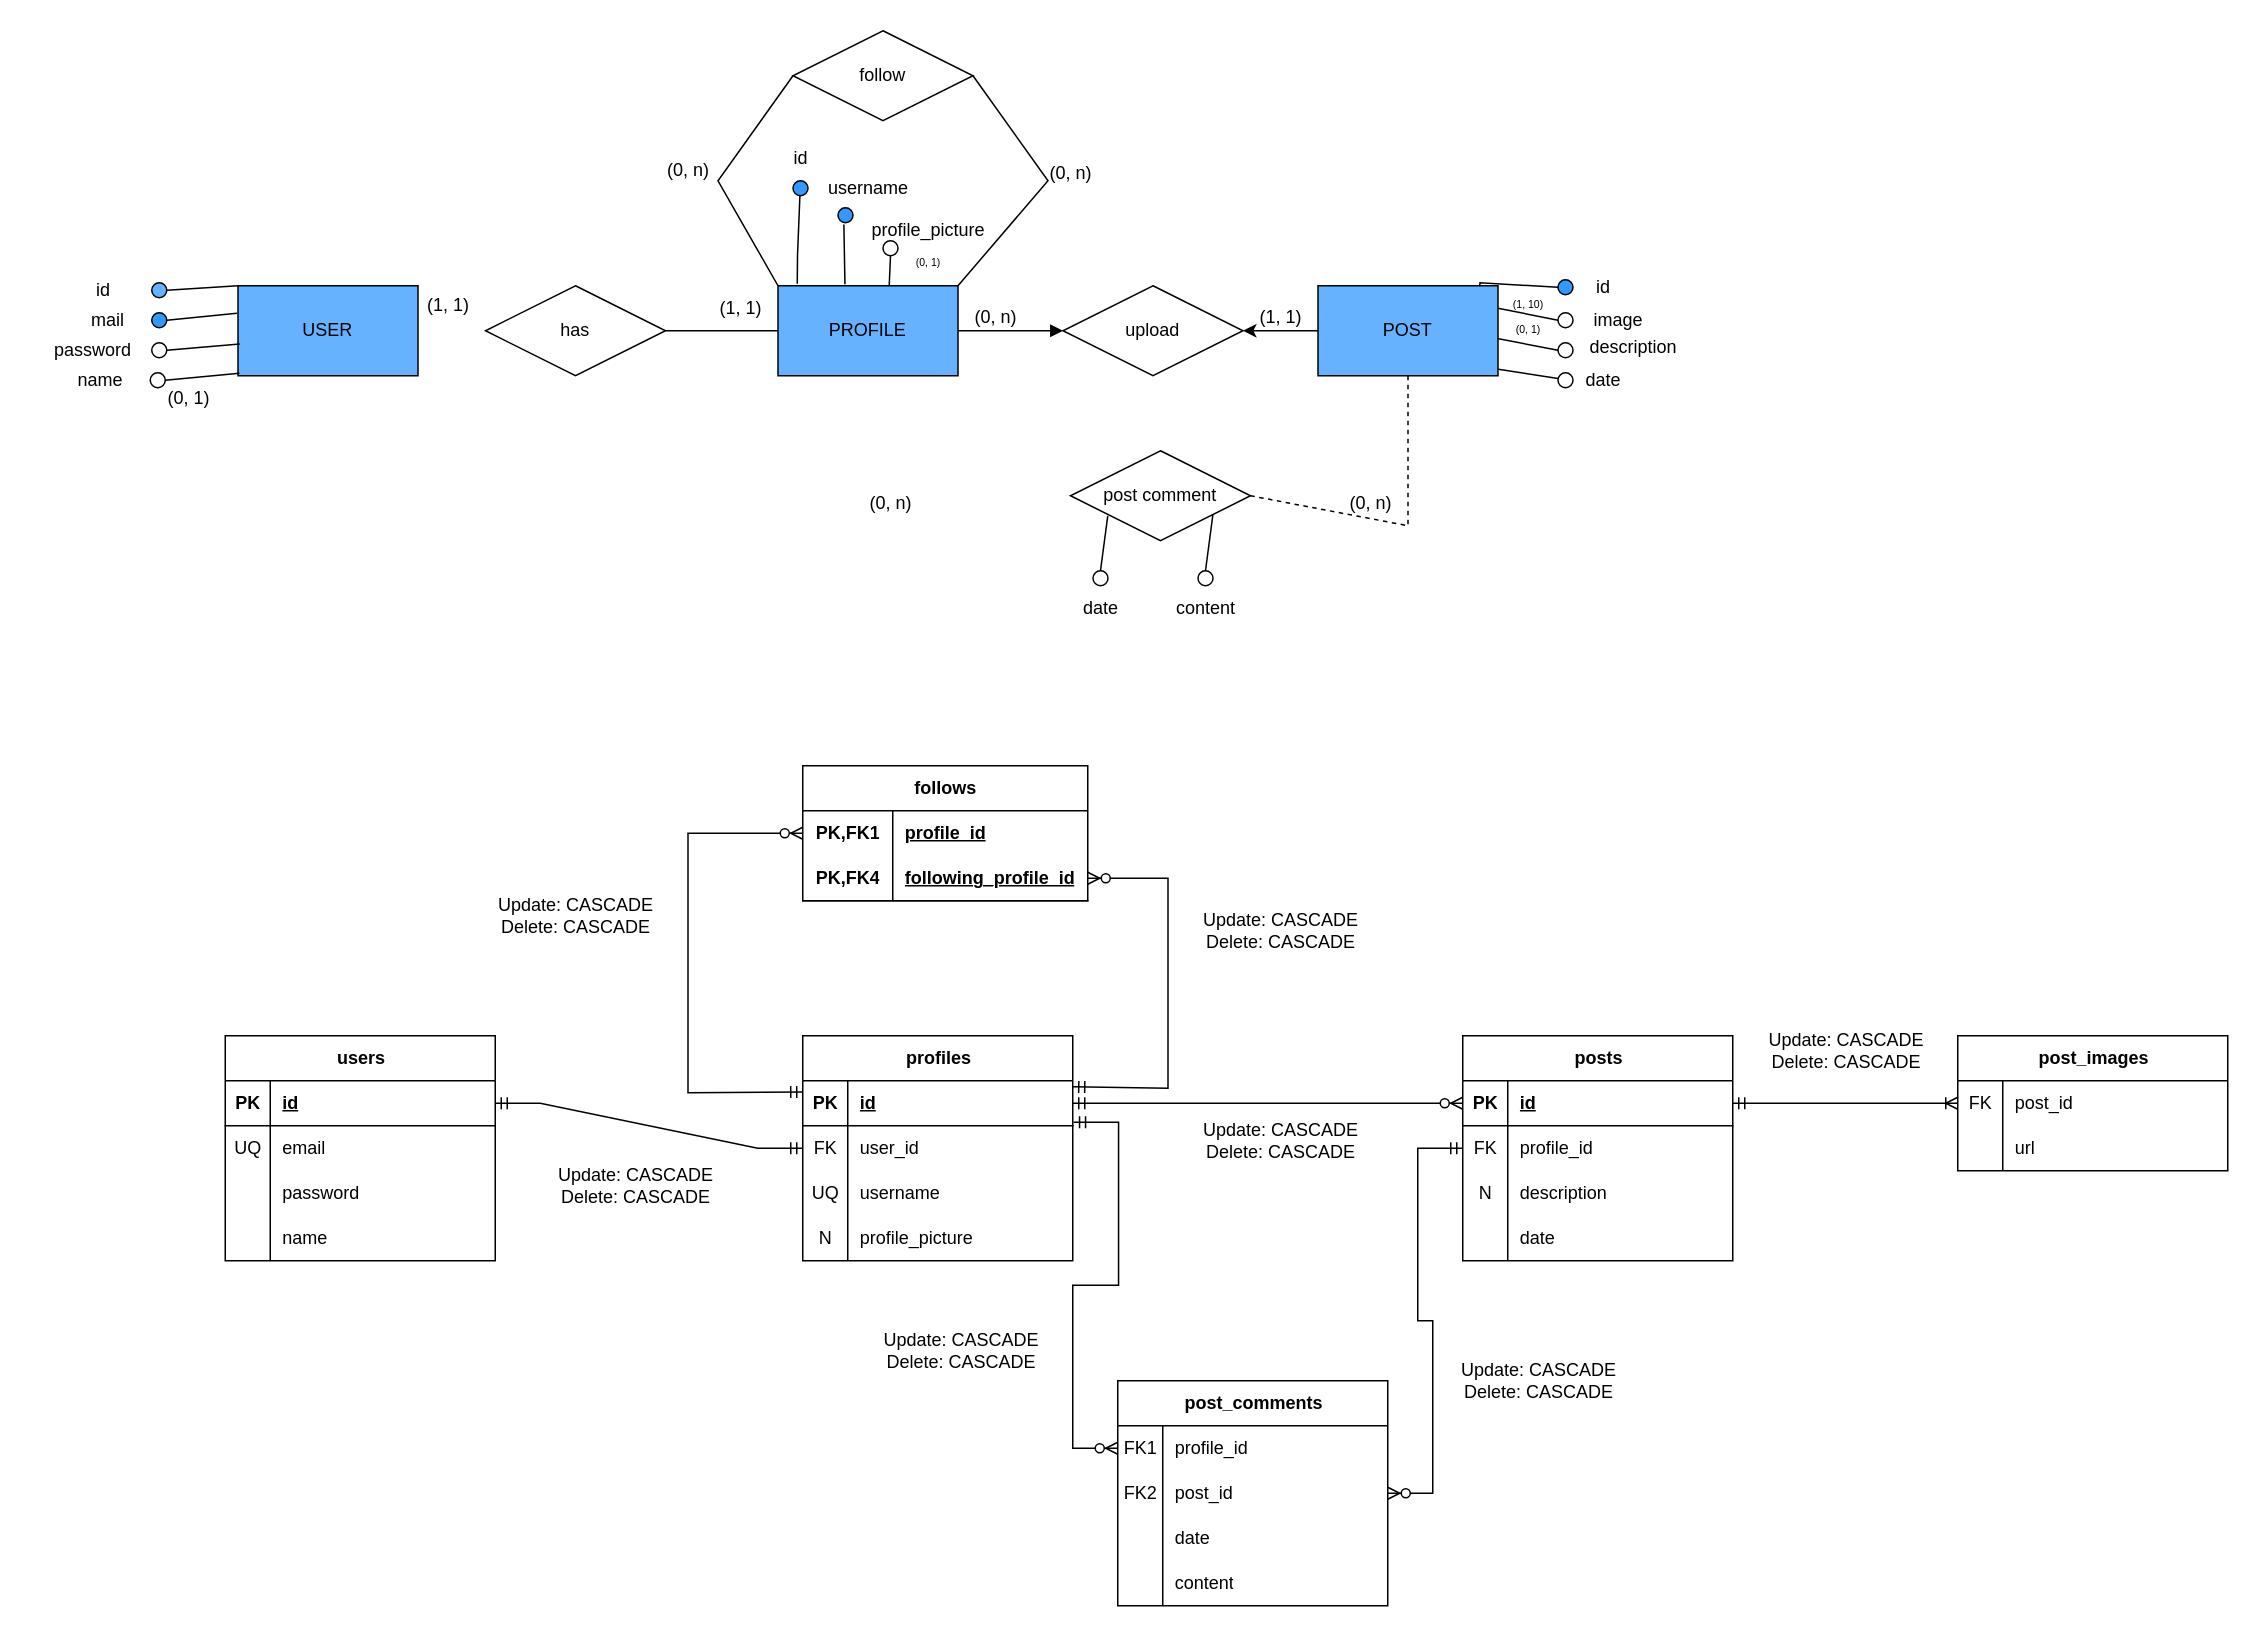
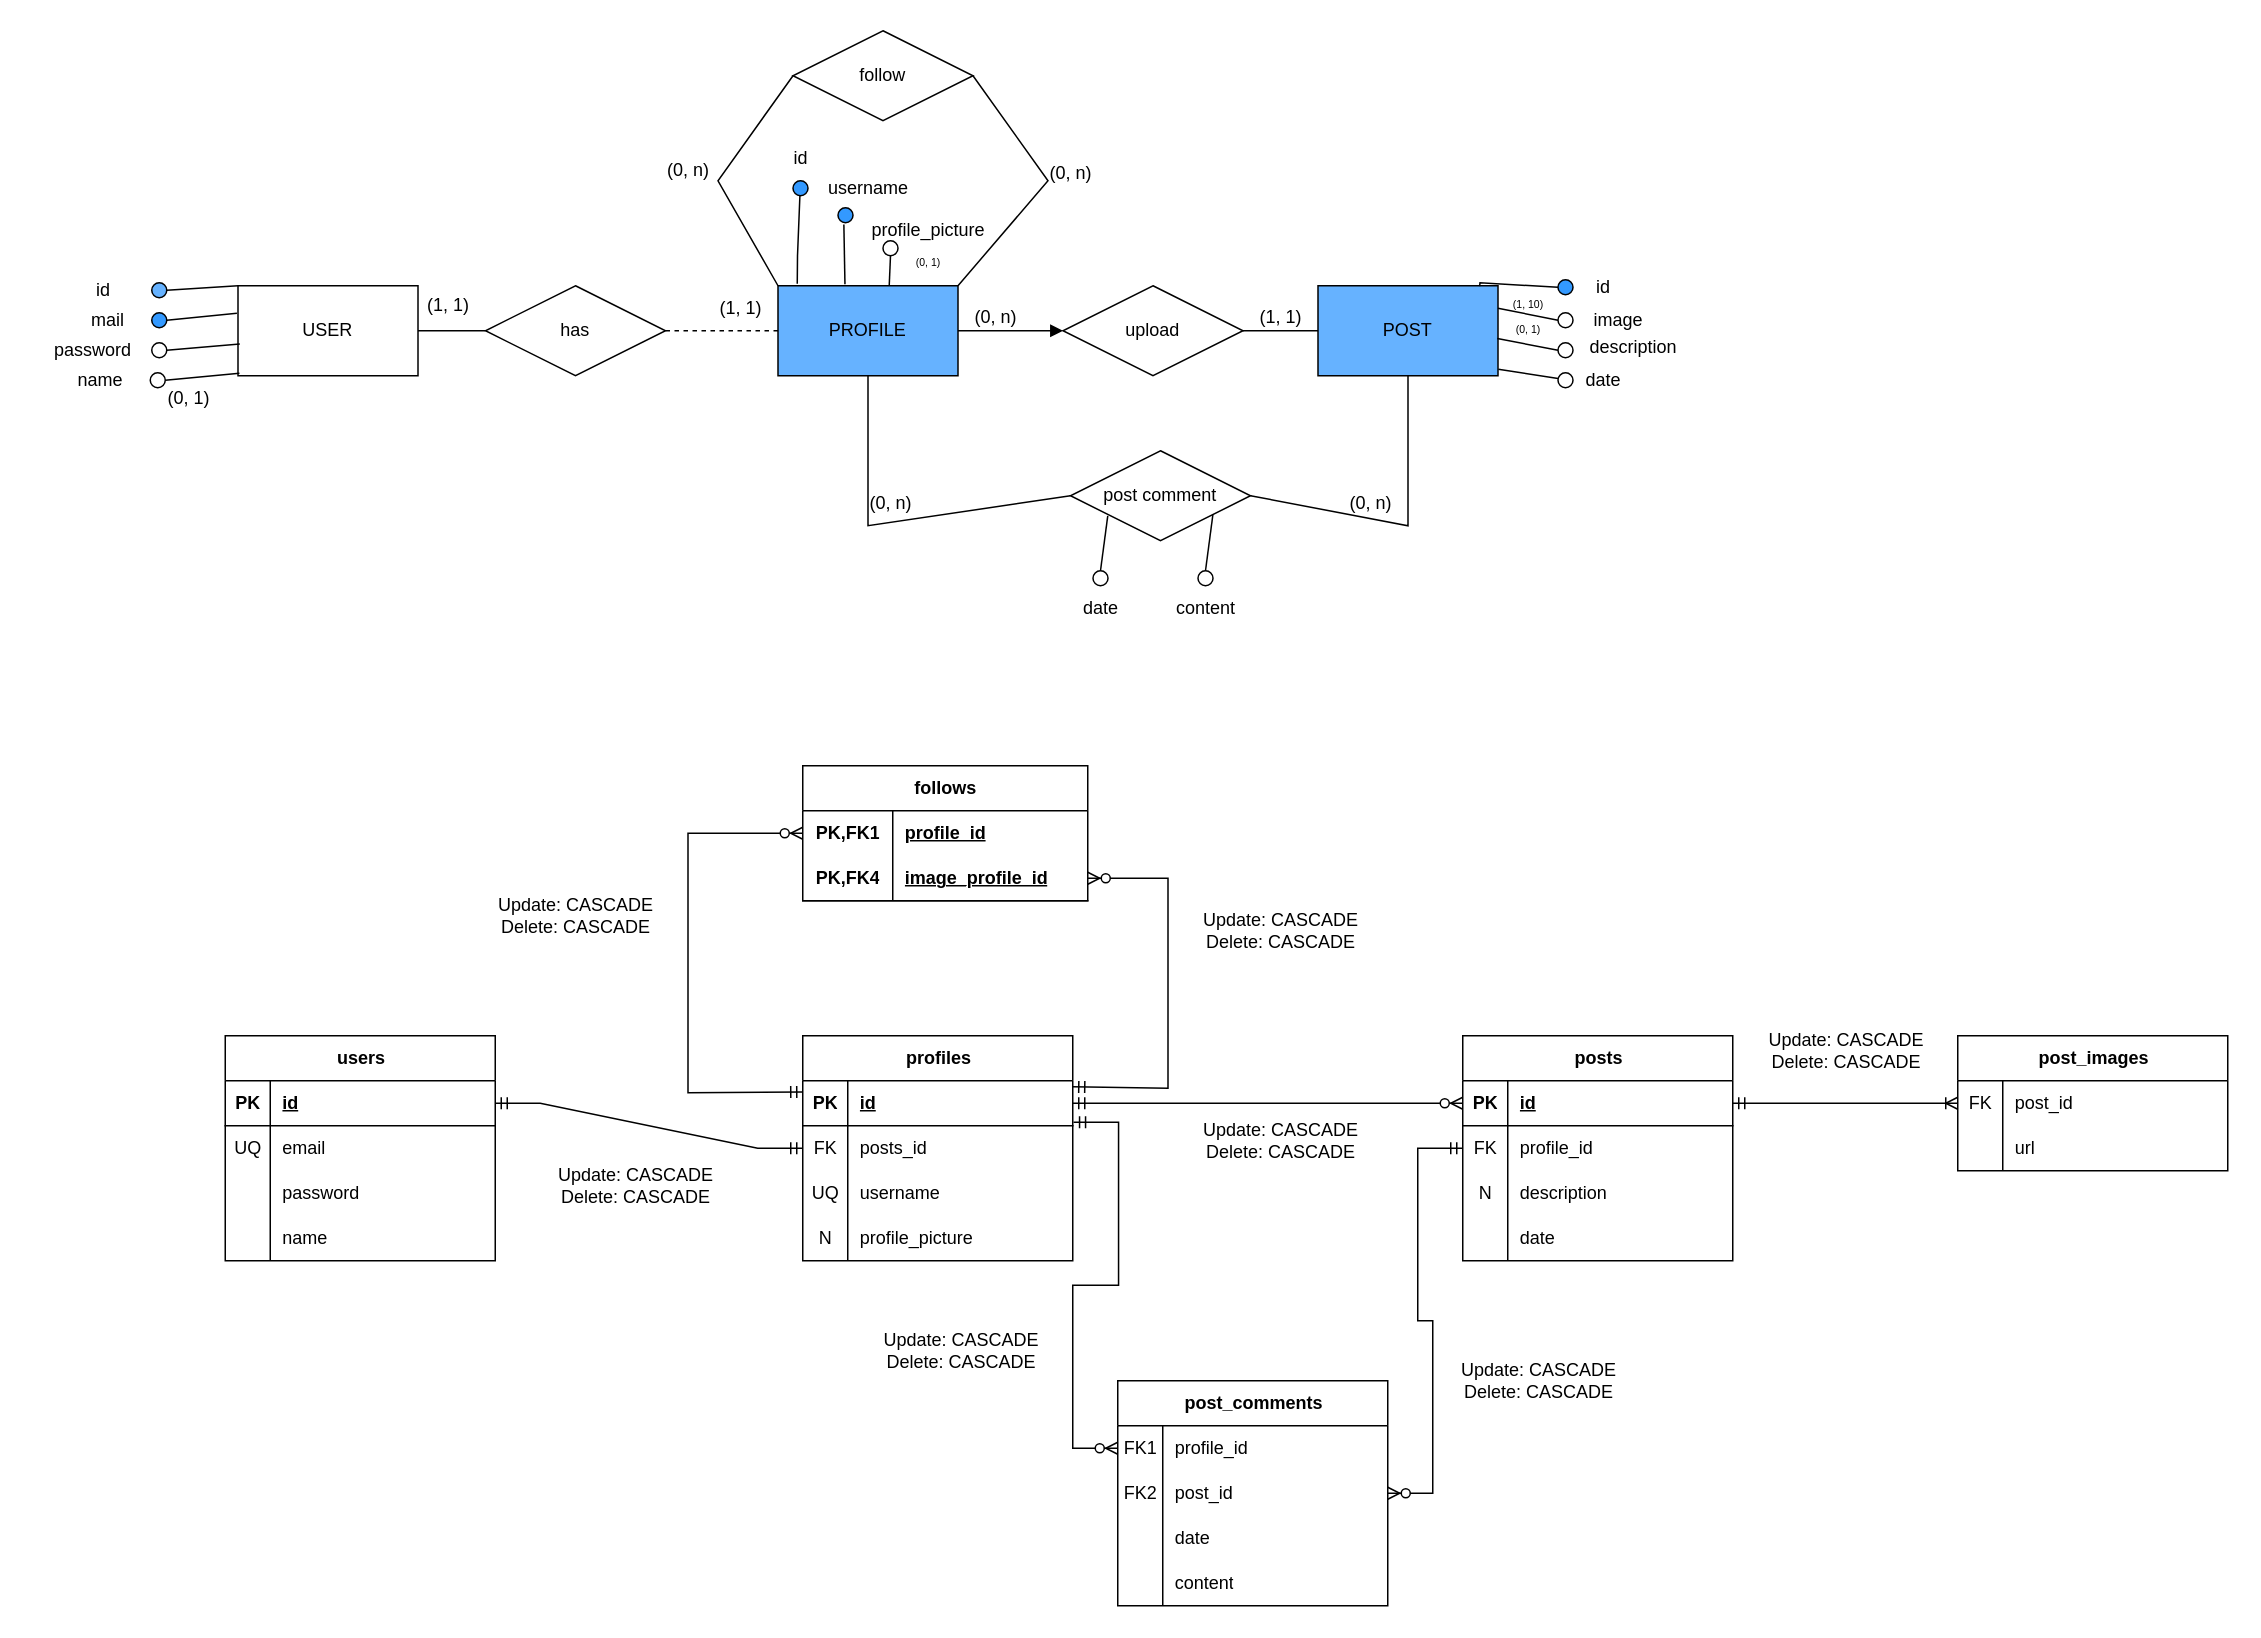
- <mxCell id="2" value="USER" style="rounded=0;whiteSpace=wrap;html=1;fillColor=#66b2ff;" parent="1" vertex="1"><mxGeometry x="158" y="190" width="120" height="60" as="geometry" /></mxCell>
+ <mxCell id="2" value="USER" style="rounded=0;whiteSpace=wrap;html=1;" parent="1" vertex="1"><mxGeometry x="158" y="190" width="120" height="60" as="geometry" /></mxCell>
+ <mxCell id="5" value="" style="endArrow=none;html=1;rounded=0;exitX=1;exitY=0.5;exitDx=0;exitDy=0;entryX=0;entryY=0.5;entryDx=0;entryDy=0;" parent="1" source="2" target="35" edge="1"><mxGeometry width="50" height="50" relative="1" as="geometry"><mxPoint x="328" y="260" as="sourcePoint" /><mxPoint x="328" y="220" as="targetPoint" /></mxGeometry></mxCell>
- <mxCell id="37" value="" style="endArrow=none;html=1;rounded=0;exitX=1;exitY=0.5;exitDx=0;exitDy=0;entryX=0;entryY=0.5;entryDx=0;entryDy=0;" parent="1" source="35" target="36" edge="1"><mxGeometry width="50" height="50" relative="1" as="geometry"><mxPoint x="498" y="360" as="sourcePoint" /><mxPoint x="548" y="310" as="targetPoint" /></mxGeometry></mxCell>
+ <mxCell id="37" value="" style="endArrow=none;html=1;rounded=0;exitX=1;exitY=0.5;exitDx=0;exitDy=0;entryX=0;entryY=0.5;entryDx=0;entryDy=0;dashed=1;" parent="1" source="35" target="36" edge="1"><mxGeometry width="50" height="50" relative="1" as="geometry"><mxPoint x="498" y="360" as="sourcePoint" /><mxPoint x="548" y="310" as="targetPoint" /></mxGeometry></mxCell>
- <mxCell id="6" value="" style="endArrow=classic;html=1;rounded=0;entryX=1;entryY=0.5;entryDx=0;entryDy=0;exitX=0;exitY=0.5;exitDx=0;exitDy=0;" parent="1" source="4" target="3" edge="1"><mxGeometry width="50" height="50" relative="1" as="geometry"><mxPoint x="678" y="268" as="sourcePoint" /><mxPoint x="728" y="218" as="targetPoint" /></mxGeometry></mxCell>
+ <mxCell id="6" value="" style="endArrow=none;html=1;rounded=0;entryX=1;entryY=0.5;entryDx=0;entryDy=0;exitX=0;exitY=0.5;exitDx=0;exitDy=0;" parent="1" source="4" target="3" edge="1"><mxGeometry width="50" height="50" relative="1" as="geometry"><mxPoint x="678" y="268" as="sourcePoint" /><mxPoint x="728" y="218" as="targetPoint" /></mxGeometry></mxCell>
+ <mxCell id="42" value="" style="endArrow=none;html=1;rounded=0;entryX=0.5;entryY=1;entryDx=0;entryDy=0;exitX=0;exitY=0.5;exitDx=0;exitDy=0;" parent="1" source="43" target="36" edge="1"><mxGeometry width="50" height="50" relative="1" as="geometry"><mxPoint x="578" y="350" as="sourcePoint" /><mxPoint x="648" y="320" as="targetPoint" /><Array as="points"><mxPoint x="578" y="350" /></Array></mxGeometry></mxCell>
- <mxCell id="44" value="" style="endArrow=none;html=1;rounded=0;entryX=1;entryY=0.5;entryDx=0;entryDy=0;exitX=0.5;exitY=1;exitDx=0;exitDy=0;dashed=1;" parent="1" source="4" target="43" edge="1"><mxGeometry width="50" height="50" relative="1" as="geometry"><mxPoint x="1018" y="358" as="sourcePoint" /><mxPoint x="888" y="258" as="targetPoint" /><Array as="points"><mxPoint x="938" y="350" /></Array></mxGeometry></mxCell>
+ <mxCell id="44" value="" style="endArrow=none;html=1;rounded=0;entryX=1;entryY=0.5;entryDx=0;entryDy=0;exitX=0.5;exitY=1;exitDx=0;exitDy=0;" parent="1" source="4" target="43" edge="1"><mxGeometry width="50" height="50" relative="1" as="geometry"><mxPoint x="1018" y="358" as="sourcePoint" /><mxPoint x="888" y="258" as="targetPoint" /><Array as="points"><mxPoint x="938" y="350" /></Array></mxGeometry></mxCell>
- <mxCell id="143" value="following_profile_id" style="shape=partialRectangle;connectable=0;fillColor=none;top=0;left=0;bottom=0;right=0;align=left;spacingLeft=6;fontStyle=5;overflow=hidden;html=1;whiteSpace=wrap;" parent="141" vertex="1"><mxGeometry x="60" width="130" height="30" as="geometry"><mxRectangle width="130" height="30" as="alternateBounds" /></mxGeometry></mxCell>
+ <mxCell id="143" value="image_profile_id" style="shape=partialRectangle;connectable=0;fillColor=none;top=0;left=0;bottom=0;right=0;align=left;spacingLeft=6;fontStyle=5;overflow=hidden;html=1;whiteSpace=wrap;" parent="141" vertex="1"><mxGeometry x="60" width="130" height="30" as="geometry"><mxRectangle width="130" height="30" as="alternateBounds" /></mxGeometry></mxCell>
- <mxCell id="87" value="user_id" style="shape=partialRectangle;connectable=0;fillColor=none;top=0;left=0;bottom=0;right=0;align=left;spacingLeft=6;overflow=hidden;whiteSpace=wrap;html=1;" parent="85" vertex="1"><mxGeometry x="30" width="150" height="30" as="geometry"><mxRectangle width="150" height="30" as="alternateBounds" /></mxGeometry></mxCell>
+ <mxCell id="87" value="posts_id" style="shape=partialRectangle;connectable=0;fillColor=none;top=0;left=0;bottom=0;right=0;align=left;spacingLeft=6;overflow=hidden;whiteSpace=wrap;html=1;" parent="85" vertex="1"><mxGeometry x="30" width="150" height="30" as="geometry"><mxRectangle width="150" height="30" as="alternateBounds" /></mxGeometry></mxCell>
